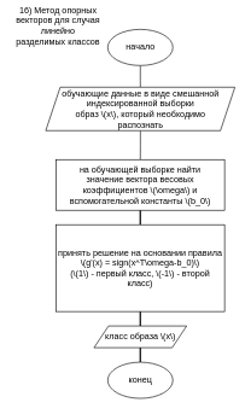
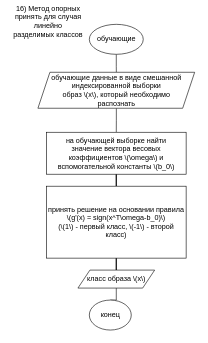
- <mxCell id="13" value="16)&amp;nbsp;Метод опорных векторов для случая линейно разделимых классов" style="text;html=1;strokeColor=none;fillColor=none;align=center;verticalAlign=middle;whiteSpace=wrap;rounded=0;" parent="1" vertex="1"><mxGeometry x="20" y="20" width="120" height="30" as="geometry" /></mxCell>
+ <mxCell id="13" value="16)&amp;nbsp;Метод опорных принять для случая линейно разделимых классов" style="text;html=1;strokeColor=none;fillColor=none;align=center;verticalAlign=middle;whiteSpace=wrap;rounded=0;" parent="1" vertex="1"><mxGeometry x="20" y="20" width="120" height="30" as="geometry" /></mxCell>
- <mxCell id="3" value="начало" style="ellipse;whiteSpace=wrap;html=1;" parent="1" vertex="1"><mxGeometry x="148.5" y="40" width="90" height="50" as="geometry" /></mxCell>
+ <mxCell id="3" value="обучающие" style="ellipse;whiteSpace=wrap;html=1;" parent="1" vertex="1"><mxGeometry x="148.5" y="40" width="90" height="50" as="geometry" /></mxCell>
- <mxCell id="12" value="конец" style="ellipse;whiteSpace=wrap;html=1;" parent="1" vertex="1"><mxGeometry x="148.5" y="500" width="90" height="50" as="geometry" /></mxCell>
+ <mxCell id="12" value="конец" style="ellipse;whiteSpace=wrap;html=1;" parent="1" vertex="1"><mxGeometry x="148.5" y="500" width="70" height="50" as="geometry" /></mxCell>
